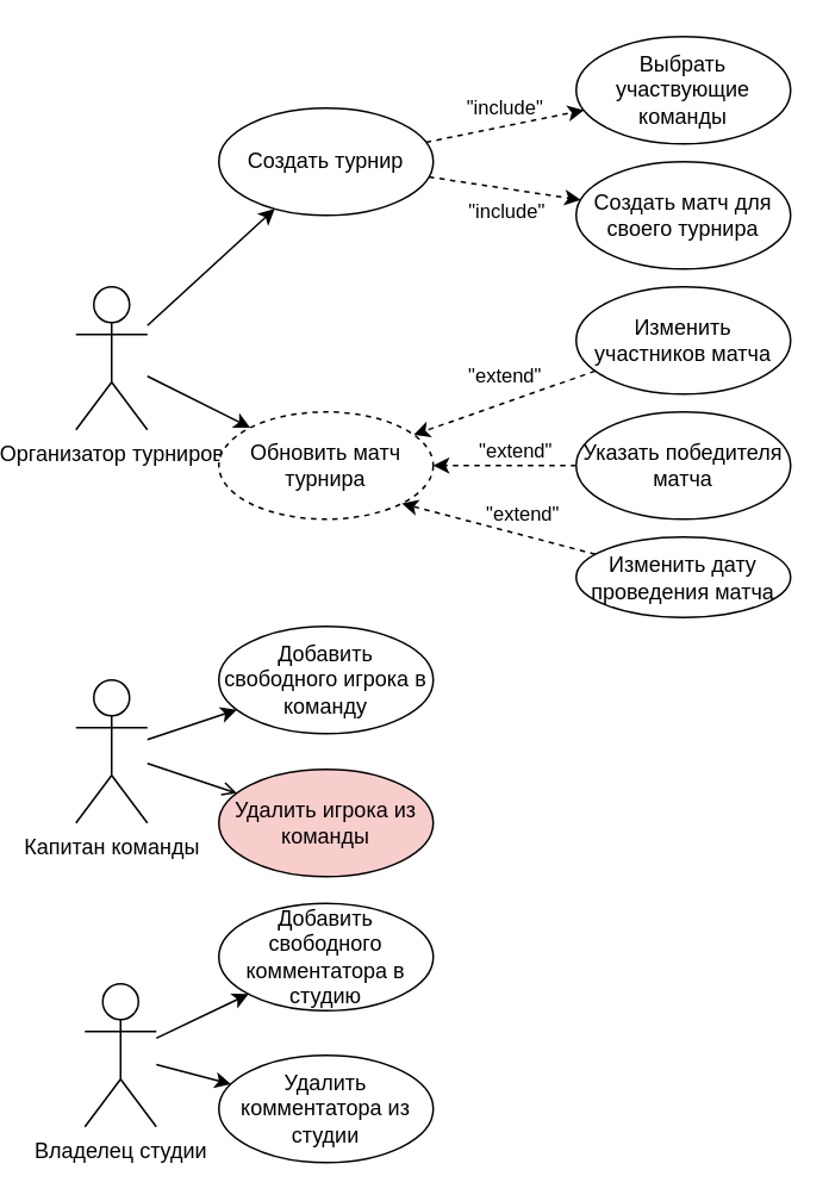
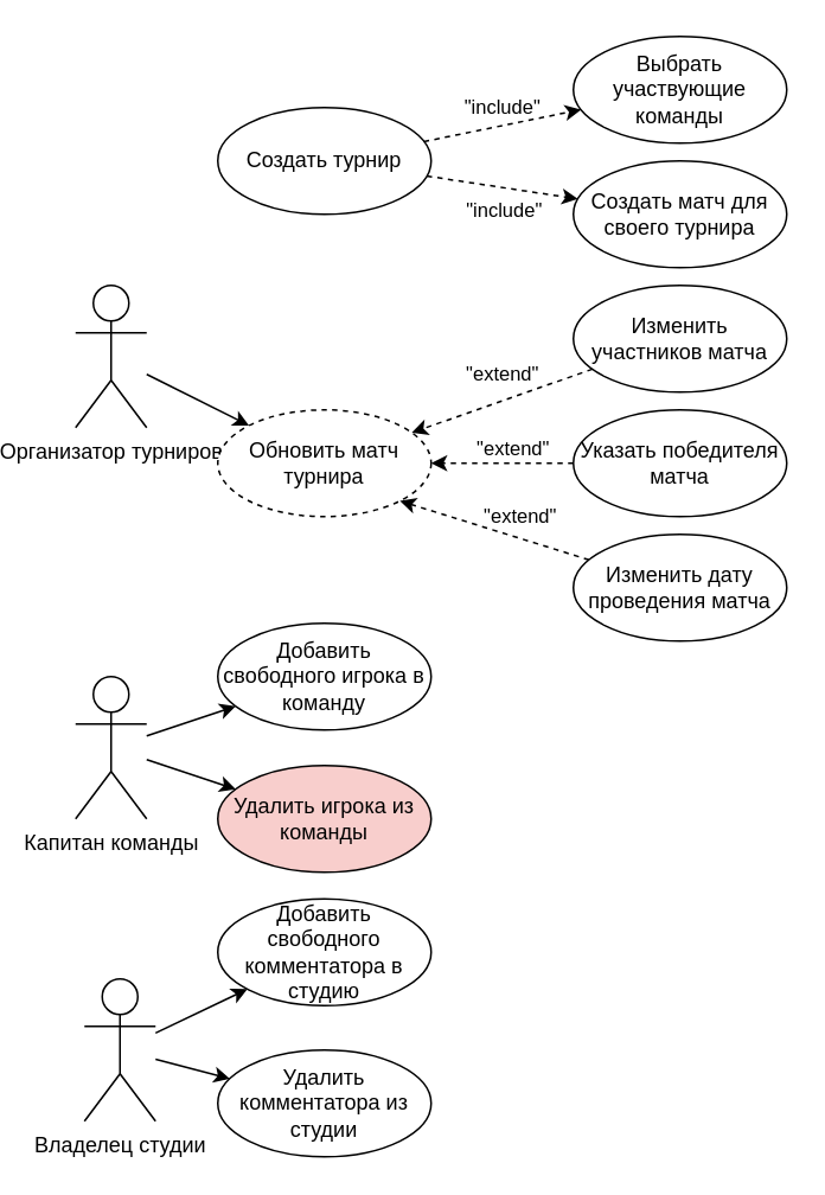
- <mxCell id="2" style="rounded=0;orthogonalLoop=1;jettySize=auto;html=1;" edge="1" parent="1" source="3" target="8"><mxGeometry relative="1" as="geometry" /></mxCell>
- <mxCell id="25" value="Изменить дату проведения матча" style="ellipse;whiteSpace=wrap;html=1;" vertex="1" parent="1"><mxGeometry x="300" y="300" width="120" height="45" as="geometry" /></mxCell>
+ <mxCell id="25" value="Изменить дату проведения матча" style="ellipse;whiteSpace=wrap;html=1;" vertex="1" parent="1"><mxGeometry x="300" y="300" width="120" height="60" as="geometry" /></mxCell>
- <mxCell id="5" style="rounded=0;orthogonalLoop=1;jettySize=auto;html=1;endArrow=open;" edge="1" parent="1" source="6" target="12"><mxGeometry relative="1" as="geometry" /></mxCell>
+ <mxCell id="5" style="rounded=0;orthogonalLoop=1;jettySize=auto;html=1;" edge="1" parent="1" source="6" target="12"><mxGeometry relative="1" as="geometry" /></mxCell>
